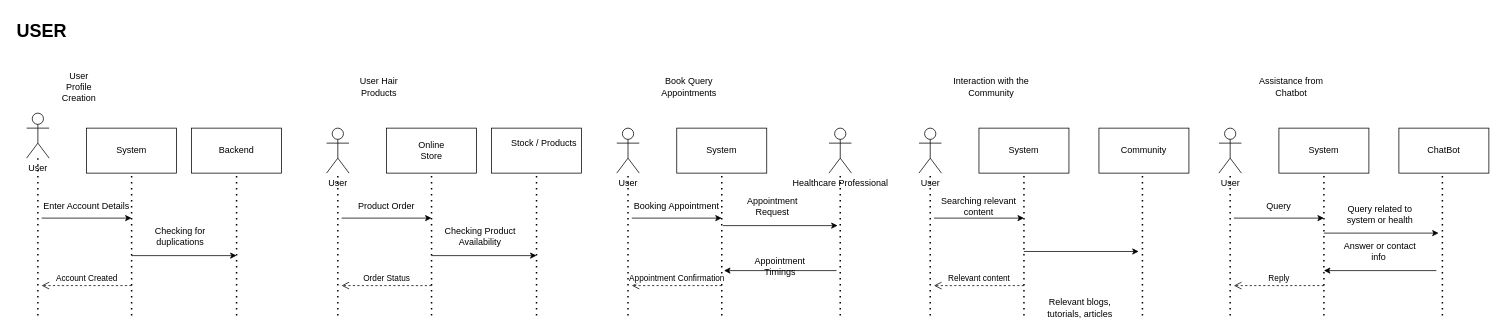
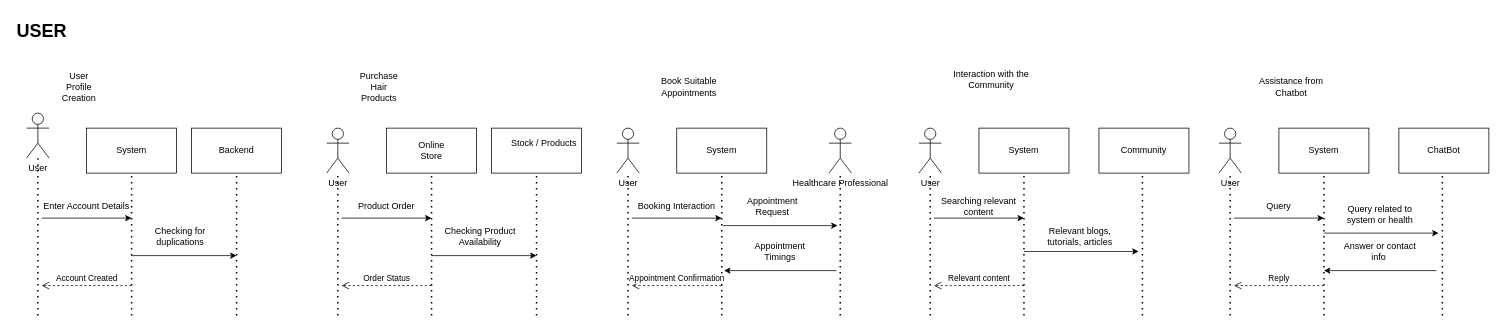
- <mxCell id="17" value="User Hair Products" style="text;html=1;align=center;verticalAlign=middle;whiteSpace=wrap;rounded=0;" vertex="1" parent="1"><mxGeometry x="475" y="100" width="60" height="30" as="geometry" /></mxCell>
+ <mxCell id="17" value="Purchase Hair Products" style="text;html=1;align=center;verticalAlign=middle;whiteSpace=wrap;rounded=0;" vertex="1" parent="1"><mxGeometry x="475" y="100" width="60" height="30" as="geometry" /></mxCell>
- <mxCell id="31" value="Book Query Appointments" style="text;html=1;align=center;verticalAlign=middle;whiteSpace=wrap;rounded=0;" vertex="1" parent="1"><mxGeometry x="862" y="100" width="113" height="30" as="geometry" /></mxCell>
+ <mxCell id="31" value="Book Suitable Appointments" style="text;html=1;align=center;verticalAlign=middle;whiteSpace=wrap;rounded=0;" vertex="1" parent="1"><mxGeometry x="862" y="100" width="113" height="30" as="geometry" /></mxCell>
- <mxCell id="46" value="Interaction with the Community" style="text;html=1;align=center;verticalAlign=middle;whiteSpace=wrap;rounded=0;" vertex="1" parent="1"><mxGeometry x="1265" y="100" width="113" height="30" as="geometry" /></mxCell>
+ <mxCell id="46" value="Interaction with the Community" style="text;html=1;align=center;verticalAlign=middle;whiteSpace=wrap;rounded=0;" vertex="1" parent="1"><mxGeometry x="1265" y="90" width="113" height="30" as="geometry" /></mxCell>
- <mxCell id="40" value="Booking Appointment" style="text;html=1;align=center;verticalAlign=middle;whiteSpace=wrap;rounded=0;" vertex="1" parent="1"><mxGeometry x="842" y="260" width="120" height="30" as="geometry" /></mxCell>
+ <mxCell id="40" value="Booking Interaction" style="text;html=1;align=center;verticalAlign=middle;whiteSpace=wrap;rounded=0;" vertex="1" parent="1"><mxGeometry x="842" y="260" width="120" height="30" as="geometry" /></mxCell>
- <mxCell id="44" value="Appointment Timings" style="text;html=1;align=center;verticalAlign=middle;whiteSpace=wrap;rounded=0;" vertex="1" parent="1"><mxGeometry x="985" y="340" width="110" height="30" as="geometry" /></mxCell>
+ <mxCell id="44" value="Appointment Timings" style="text;html=1;align=center;verticalAlign=middle;whiteSpace=wrap;rounded=0;" vertex="1" parent="1"><mxGeometry x="985" y="320" width="110" height="30" as="geometry" /></mxCell>
- <mxCell id="56" value="Relevant blogs, tutorials, articles" style="text;html=1;align=center;verticalAlign=middle;whiteSpace=wrap;rounded=0;" vertex="1" parent="1"><mxGeometry x="1385" y="395" width="110" height="30" as="geometry" /></mxCell>
+ <mxCell id="56" value="Relevant blogs, tutorials, articles" style="text;html=1;align=center;verticalAlign=middle;whiteSpace=wrap;rounded=0;" vertex="1" parent="1"><mxGeometry x="1385" y="300" width="110" height="30" as="geometry" /></mxCell>
